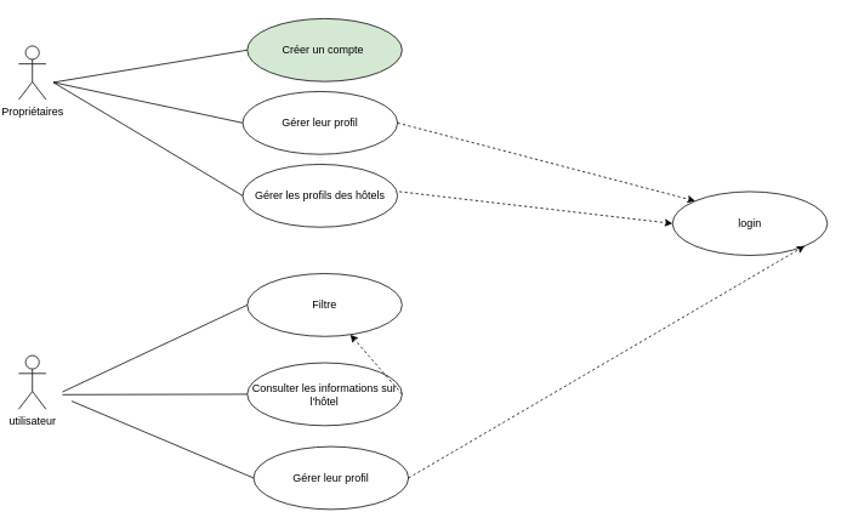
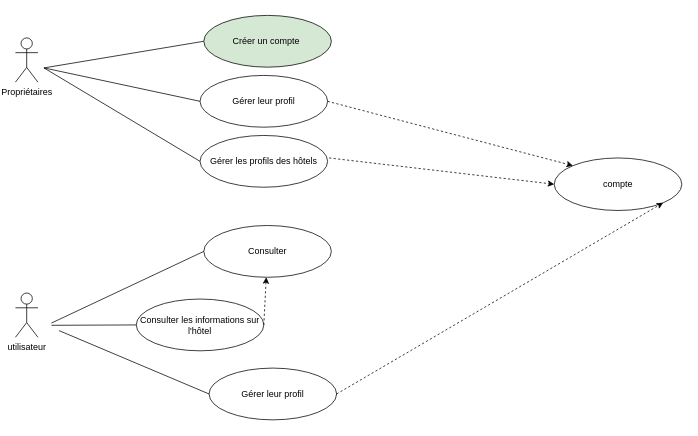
- <mxCell id="9" value="login" style="ellipse;whiteSpace=wrap;html=1;" parent="1" vertex="1"><mxGeometry x="738" y="210" width="170" height="70" as="geometry" /></mxCell>
+ <mxCell id="9" value="compte" style="ellipse;whiteSpace=wrap;html=1;" parent="1" vertex="1"><mxGeometry x="738" y="210" width="170" height="70" as="geometry" /></mxCell>
- <mxCell id="7" value="Filtre" style="ellipse;whiteSpace=wrap;html=1;" parent="1" vertex="1"><mxGeometry x="271" y="300" width="170" height="69" as="geometry" /></mxCell>
+ <mxCell id="7" value="Consulter" style="ellipse;whiteSpace=wrap;html=1;" parent="1" vertex="1"><mxGeometry x="271" y="300" width="170" height="69" as="geometry" /></mxCell>
- <mxCell id="8" value="Consulter les informations sur l'hôtel" style="ellipse;whiteSpace=wrap;html=1;" parent="1" vertex="1"><mxGeometry x="271" y="398" width="170" height="69" as="geometry" /></mxCell>
+ <mxCell id="8" value="Consulter les informations sur l'hôtel" style="ellipse;whiteSpace=wrap;html=1;" parent="1" vertex="1"><mxGeometry x="181" y="398" width="170" height="69" as="geometry" /></mxCell>
